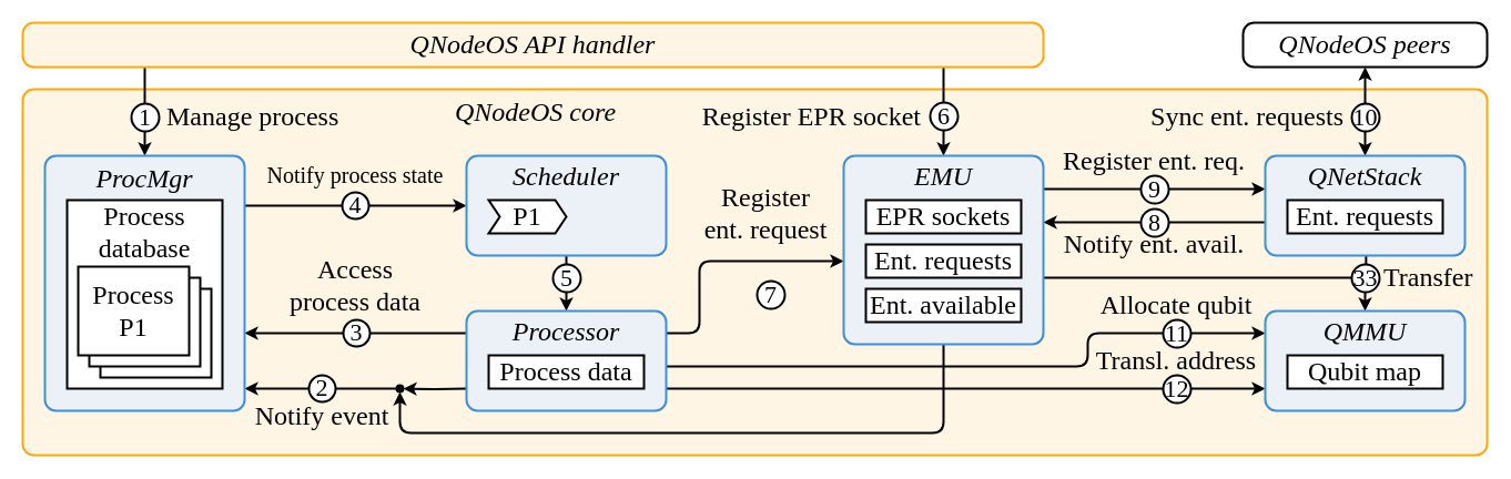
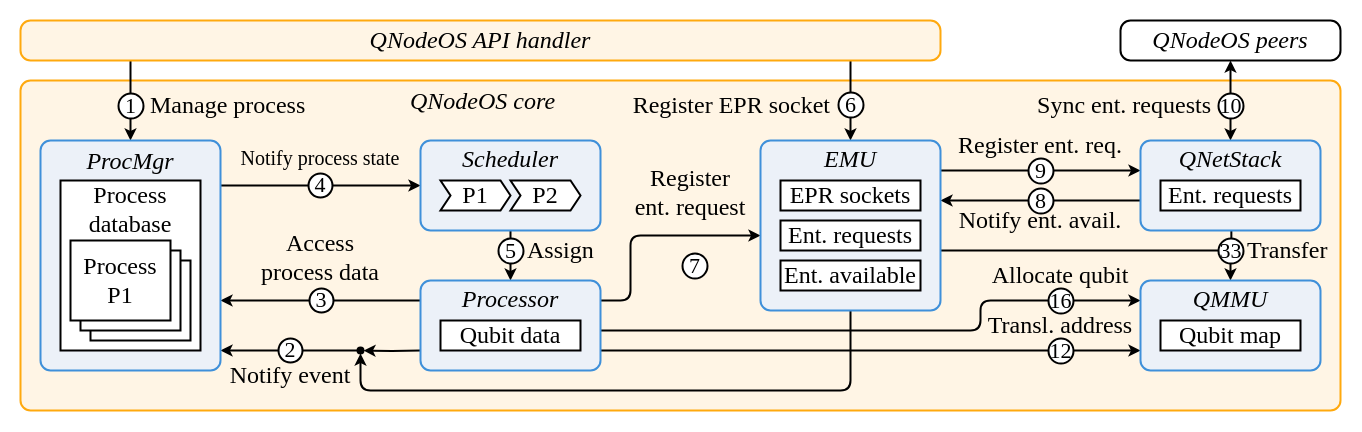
+ <mxCell id="65" value="P2" style="shape=step;perimeter=stepPerimeter;whiteSpace=wrap;html=1;fixedSize=1;strokeWidth=2;size=10;fontSize=24;fontFamily=Times New Roman;" parent="1" vertex="1"><mxGeometry x="510" y="180" width="70" height="30" as="geometry" /></mxCell>
+ <mxCell id="18" value="Assign" style="text;html=1;strokeColor=none;fillColor=none;align=left;verticalAlign=middle;whiteSpace=wrap;rounded=0;fontSize=24;fontColor=#000000;fontFamily=Times New Roman;" parent="1" vertex="1"><mxGeometry x="525" y="230" width="75" height="40" as="geometry" /></mxCell>
- <mxCell id="50" value="11" style="ellipse;whiteSpace=wrap;html=1;aspect=fixed;align=center;strokeWidth=2;spacing=0;fontFamily=Times New Roman;fontSize=22;fontStyle=0" parent="1" vertex="1"><mxGeometry x="1048" y="288" width="25" height="25" as="geometry" /></mxCell>
+ <mxCell id="50" value="16" style="ellipse;whiteSpace=wrap;html=1;aspect=fixed;align=center;strokeWidth=2;spacing=0;fontFamily=Times New Roman;fontSize=22;fontStyle=0" parent="1" vertex="1"><mxGeometry x="1048" y="288" width="25" height="25" as="geometry" /></mxCell>
- <mxCell id="61" value="Process data" style="rounded=0;whiteSpace=wrap;html=1;strokeWidth=2;fontFamily=Times New Roman;fontSize=24;align=center;verticalAlign=middle;spacingRight=0;spacingLeft=0;spacingTop=0;spacing=0;" parent="1" vertex="1"><mxGeometry x="440" y="320" width="140" height="30" as="geometry" /></mxCell>
+ <mxCell id="61" value="Qubit data" style="rounded=0;whiteSpace=wrap;html=1;strokeWidth=2;fontFamily=Times New Roman;fontSize=24;align=center;verticalAlign=middle;spacingRight=0;spacingLeft=0;spacingTop=0;spacing=0;" parent="1" vertex="1"><mxGeometry x="440" y="320" width="140" height="30" as="geometry" /></mxCell>
